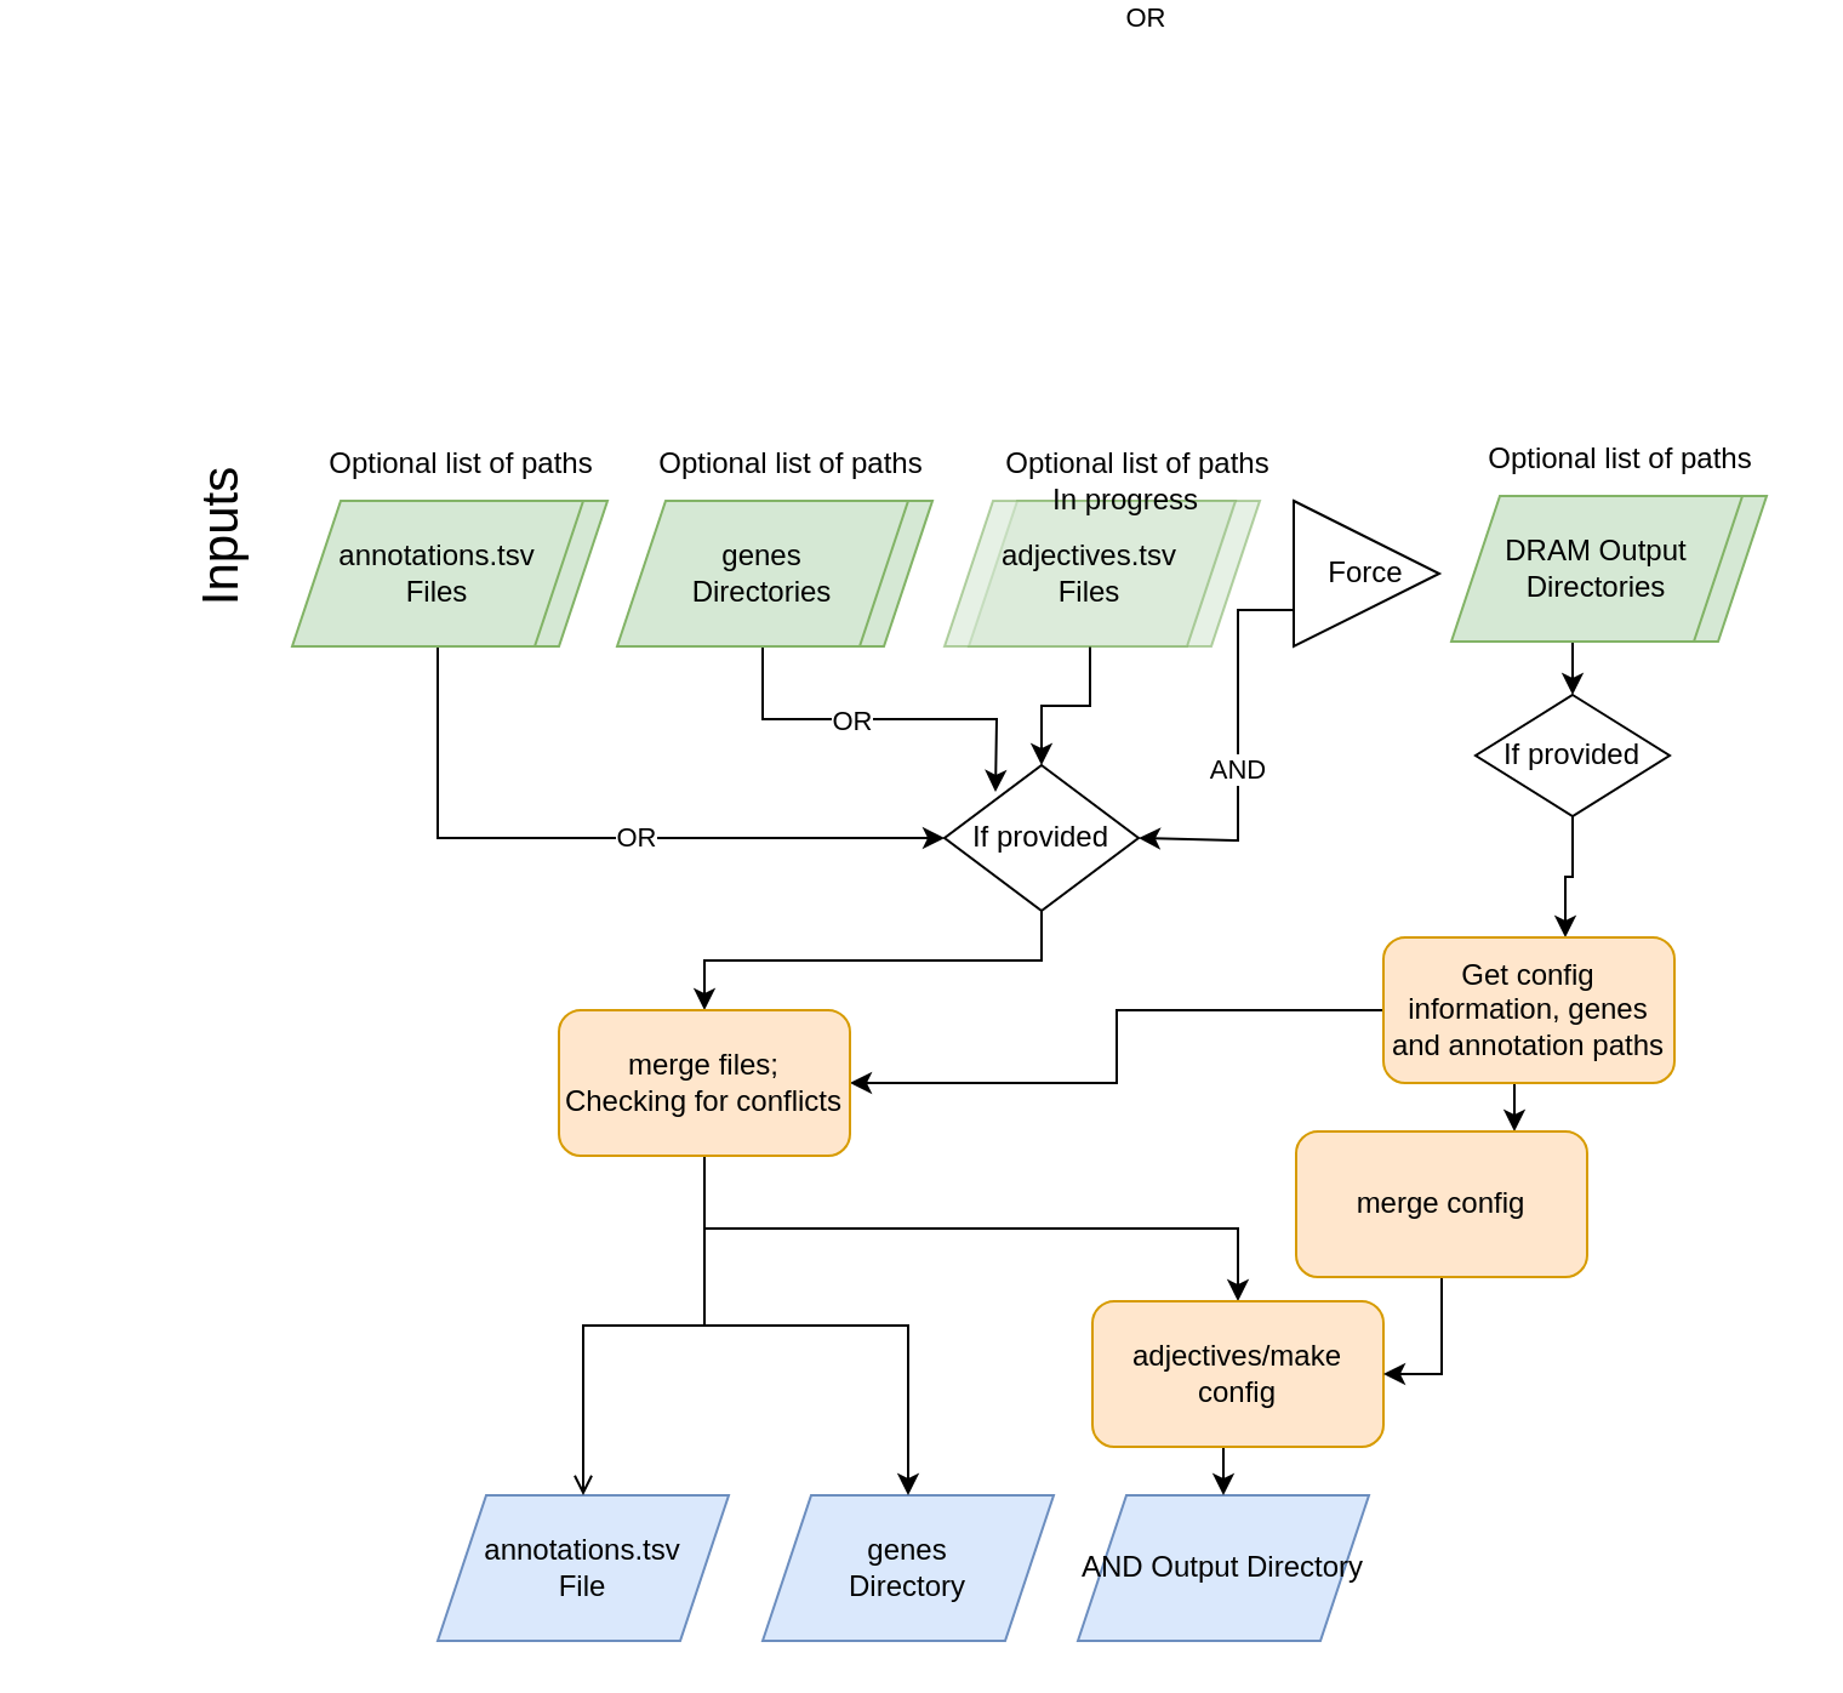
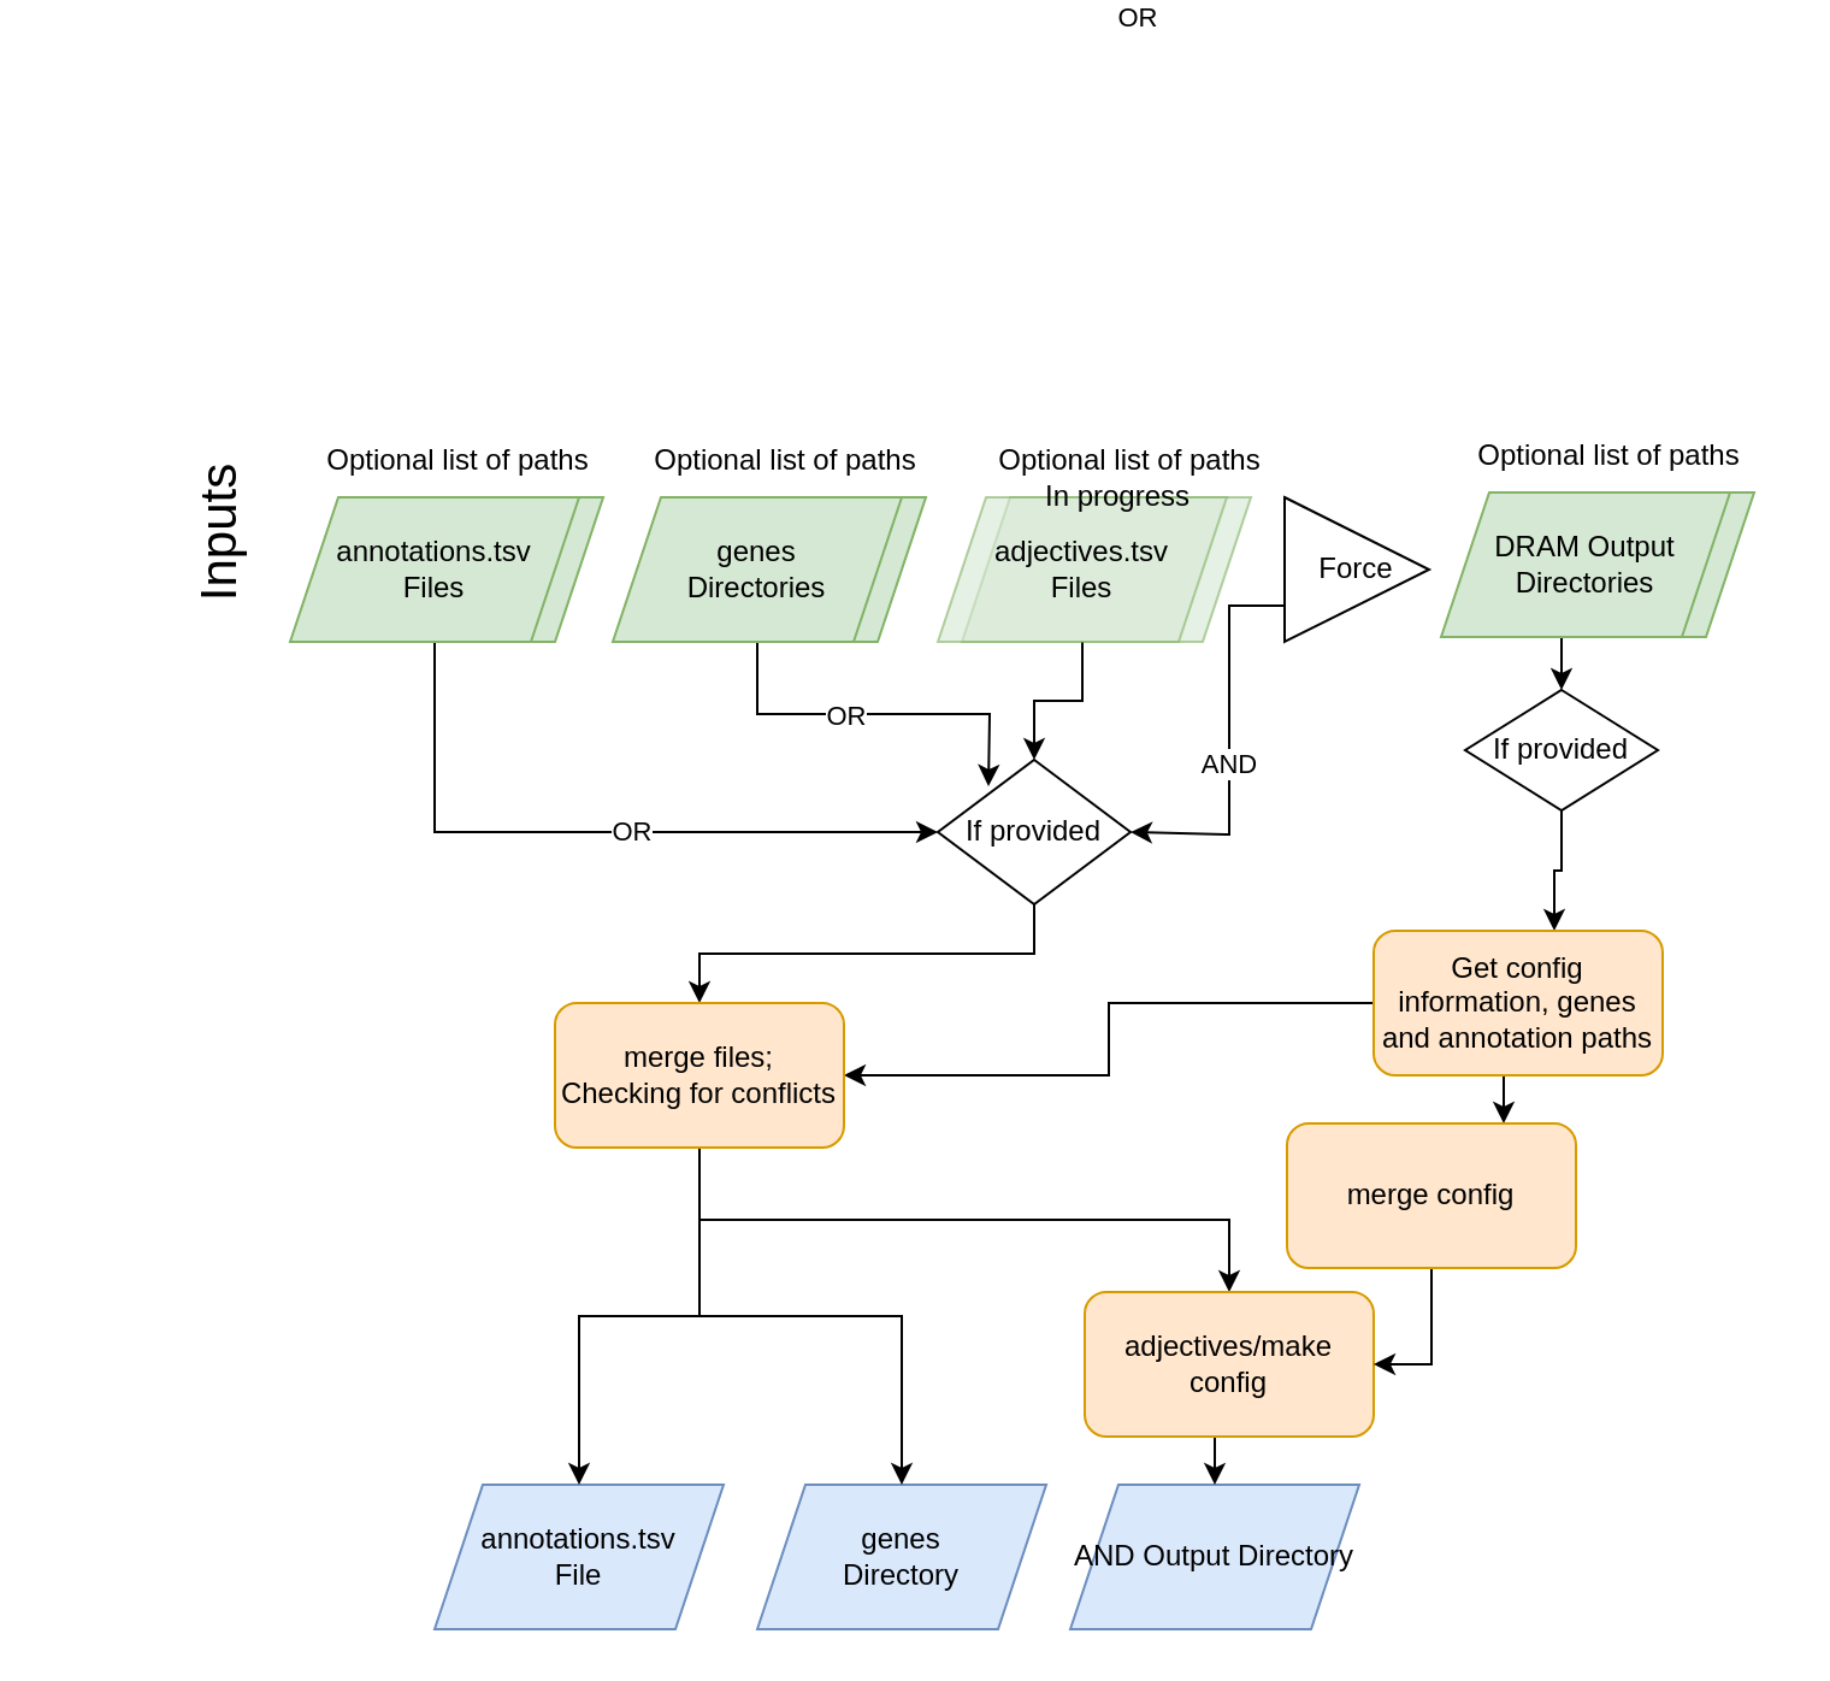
- <mxCell id="37" style="edgeStyle=orthogonalEdgeStyle;rounded=0;orthogonalLoop=1;jettySize=auto;html=1;exitX=0.5;exitY=1;exitDx=0;exitDy=0;endArrow=open;" edge="1" parent="1" source="39" target="31"><mxGeometry relative="1" as="geometry" /></mxCell>
+ <mxCell id="37" style="edgeStyle=orthogonalEdgeStyle;rounded=0;orthogonalLoop=1;jettySize=auto;html=1;exitX=0.5;exitY=1;exitDx=0;exitDy=0;" edge="1" parent="1" source="39" target="31"><mxGeometry relative="1" as="geometry" /></mxCell>
